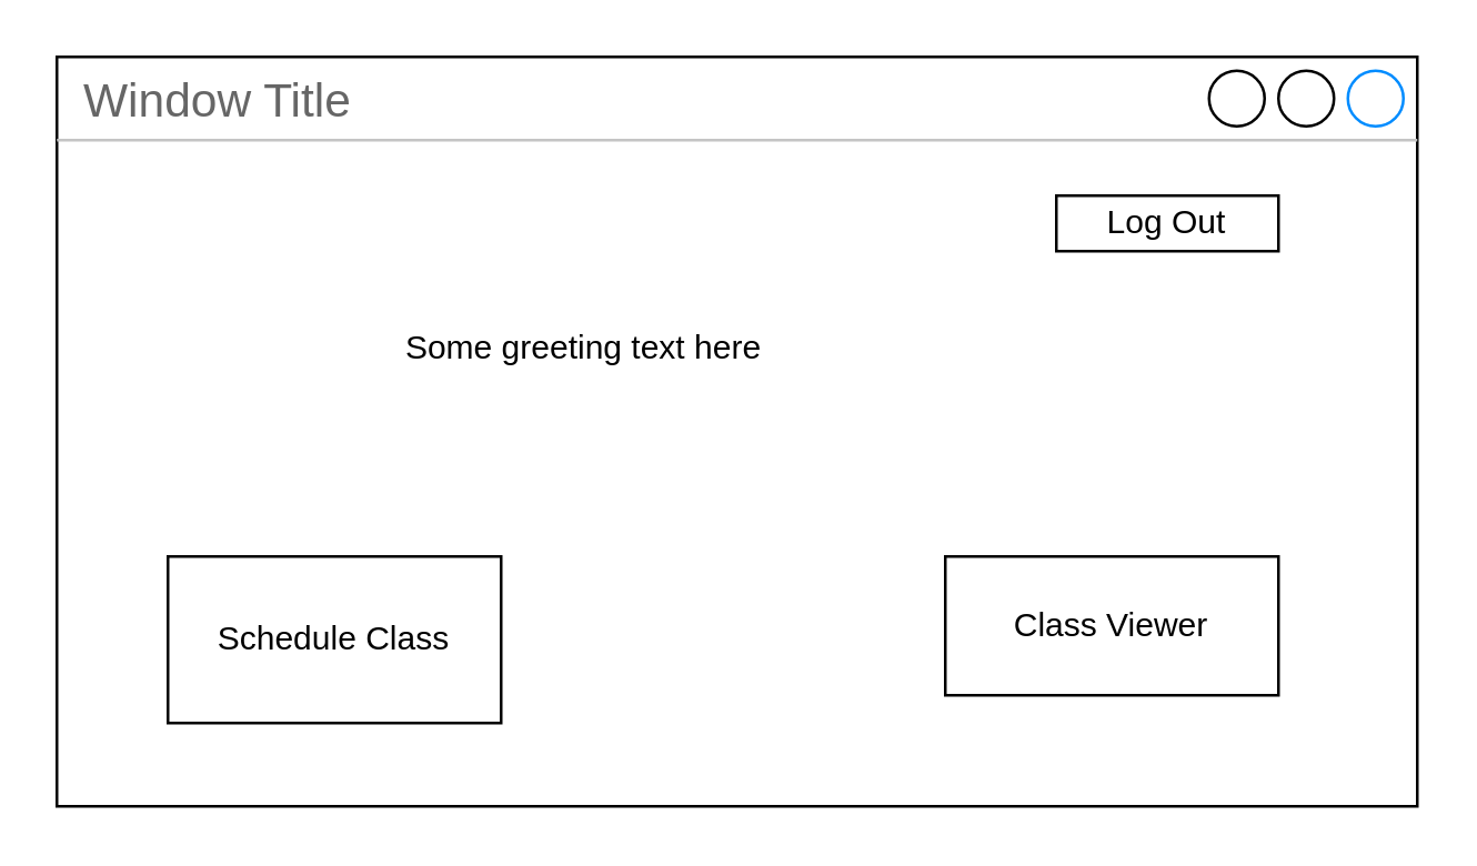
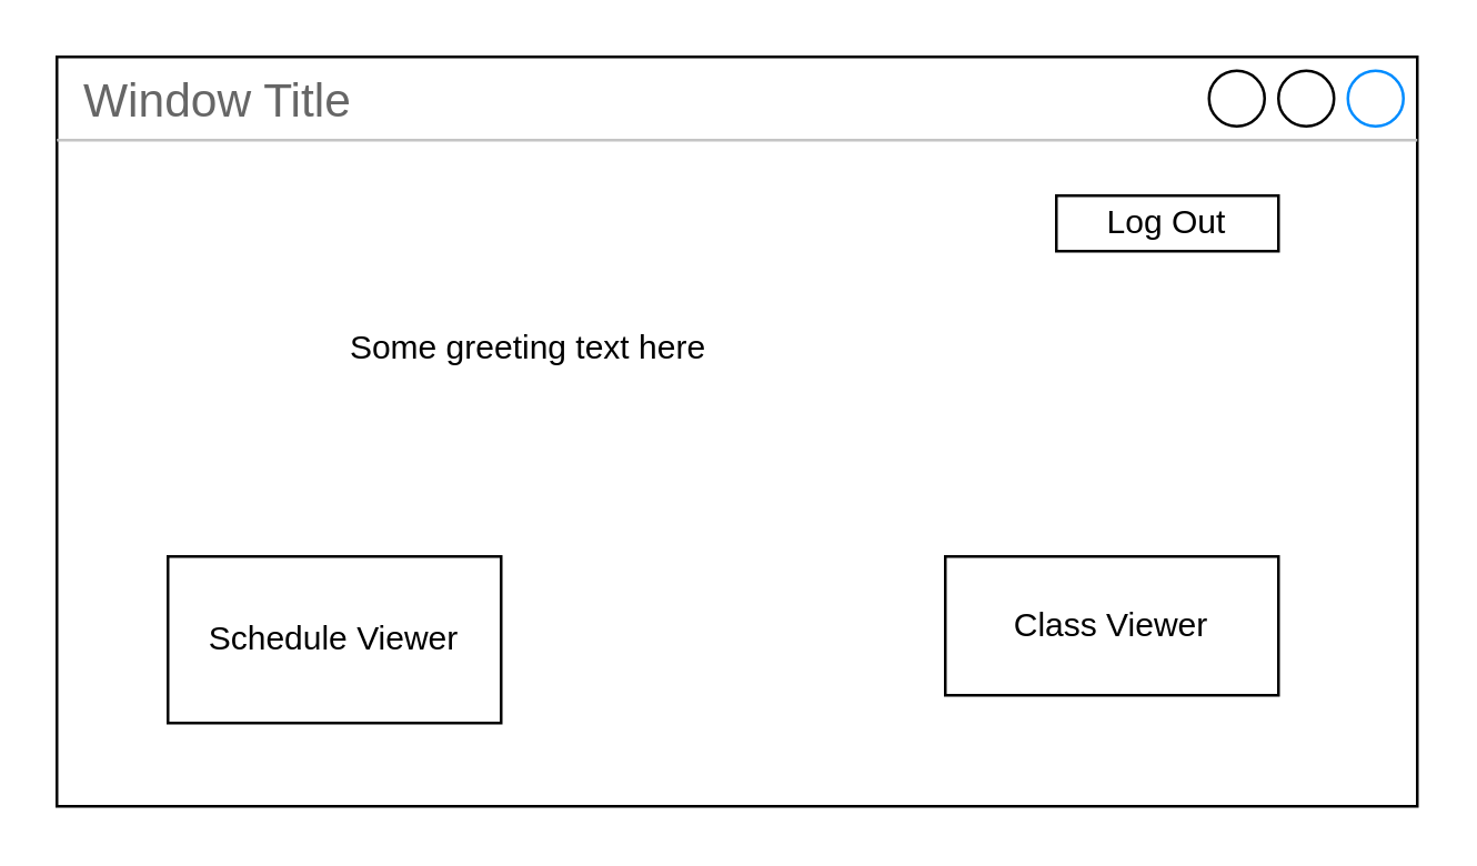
- <mxCell id="6" value="Some greeting text here" style="text;html=1;strokeColor=none;fillColor=none;align=center;verticalAlign=middle;whiteSpace=wrap;rounded=0;" parent="1" vertex="1"><mxGeometry x="60" y="70" width="300" height="110" as="geometry" /></mxCell>
+ <mxCell id="6" value="Some greeting text here" style="text;html=1;strokeColor=none;fillColor=none;align=center;verticalAlign=middle;whiteSpace=wrap;rounded=0;" parent="1" vertex="1"><mxGeometry x="40" y="70" width="300" height="110" as="geometry" /></mxCell>
- <mxCell id="3" value="Schedule Class" style="rounded=0;whiteSpace=wrap;html=1;" parent="1" vertex="1"><mxGeometry x="60" y="200" width="120" height="60" as="geometry" /></mxCell>
+ <mxCell id="3" value="Schedule Viewer" style="rounded=0;whiteSpace=wrap;html=1;" parent="1" vertex="1"><mxGeometry x="60" y="200" width="120" height="60" as="geometry" /></mxCell>
